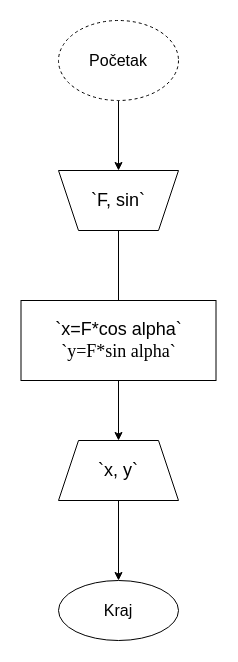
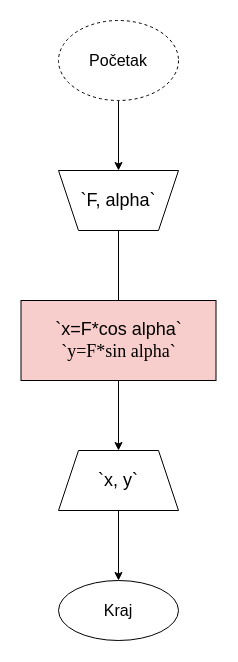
- <mxCell id="5" value="&lt;div style=&quot;text-align: start; font-size: 18px;&quot;&gt;`F, sin`&lt;/div&gt;" style="shape=trapezoid;perimeter=trapezoidPerimeter;whiteSpace=wrap;html=1;fixedSize=1;direction=west;fontSize=18;" parent="1" vertex="1"><mxGeometry x="58" y="170" width="120" height="60" as="geometry" /></mxCell>
+ <mxCell id="5" value="&lt;div style=&quot;text-align: start; font-size: 18px;&quot;&gt;`F, alpha`&lt;/div&gt;" style="shape=trapezoid;perimeter=trapezoidPerimeter;whiteSpace=wrap;html=1;fixedSize=1;direction=west;fontSize=18;" parent="1" vertex="1"><mxGeometry x="58" y="170" width="120" height="60" as="geometry" /></mxCell>
- <mxCell id="8" value="`x=F*cos alpha`&lt;br style=&quot;font-size: 18px;&quot;&gt;&lt;span style=&quot;font-family: &amp;quot;times new roman&amp;quot;; font-size: 18px; text-align: start;&quot;&gt;`y=F*sin alpha`&lt;br style=&quot;font-size: 18px;&quot;&gt;&lt;/span&gt;" style="whiteSpace=wrap;html=1;fontSize=18;" parent="1" vertex="1"><mxGeometry x="20.5" y="300" width="195" height="80" as="geometry" /></mxCell>
+ <mxCell id="8" value="`x=F*cos alpha`&lt;br style=&quot;font-size: 18px;&quot;&gt;&lt;span style=&quot;font-family: &amp;quot;times new roman&amp;quot;; font-size: 18px; text-align: start;&quot;&gt;`y=F*sin alpha`&lt;br style=&quot;font-size: 18px;&quot;&gt;&lt;/span&gt;" style="whiteSpace=wrap;html=1;fontSize=18;fillColor=#f8cecc;" parent="1" vertex="1"><mxGeometry x="20.5" y="300" width="195" height="80" as="geometry" /></mxCell>
- <mxCell id="10" value="`x, y`" style="shape=trapezoid;perimeter=trapezoidPerimeter;whiteSpace=wrap;html=1;fixedSize=1;fontSize=18;" parent="1" vertex="1"><mxGeometry x="58" y="440" width="120" height="60" as="geometry" /></mxCell>
+ <mxCell id="10" value="`x, y`" style="shape=trapezoid;perimeter=trapezoidPerimeter;whiteSpace=wrap;html=1;fixedSize=1;fontSize=18;" parent="1" vertex="1"><mxGeometry x="58" y="450" width="120" height="60" as="geometry" /></mxCell>
